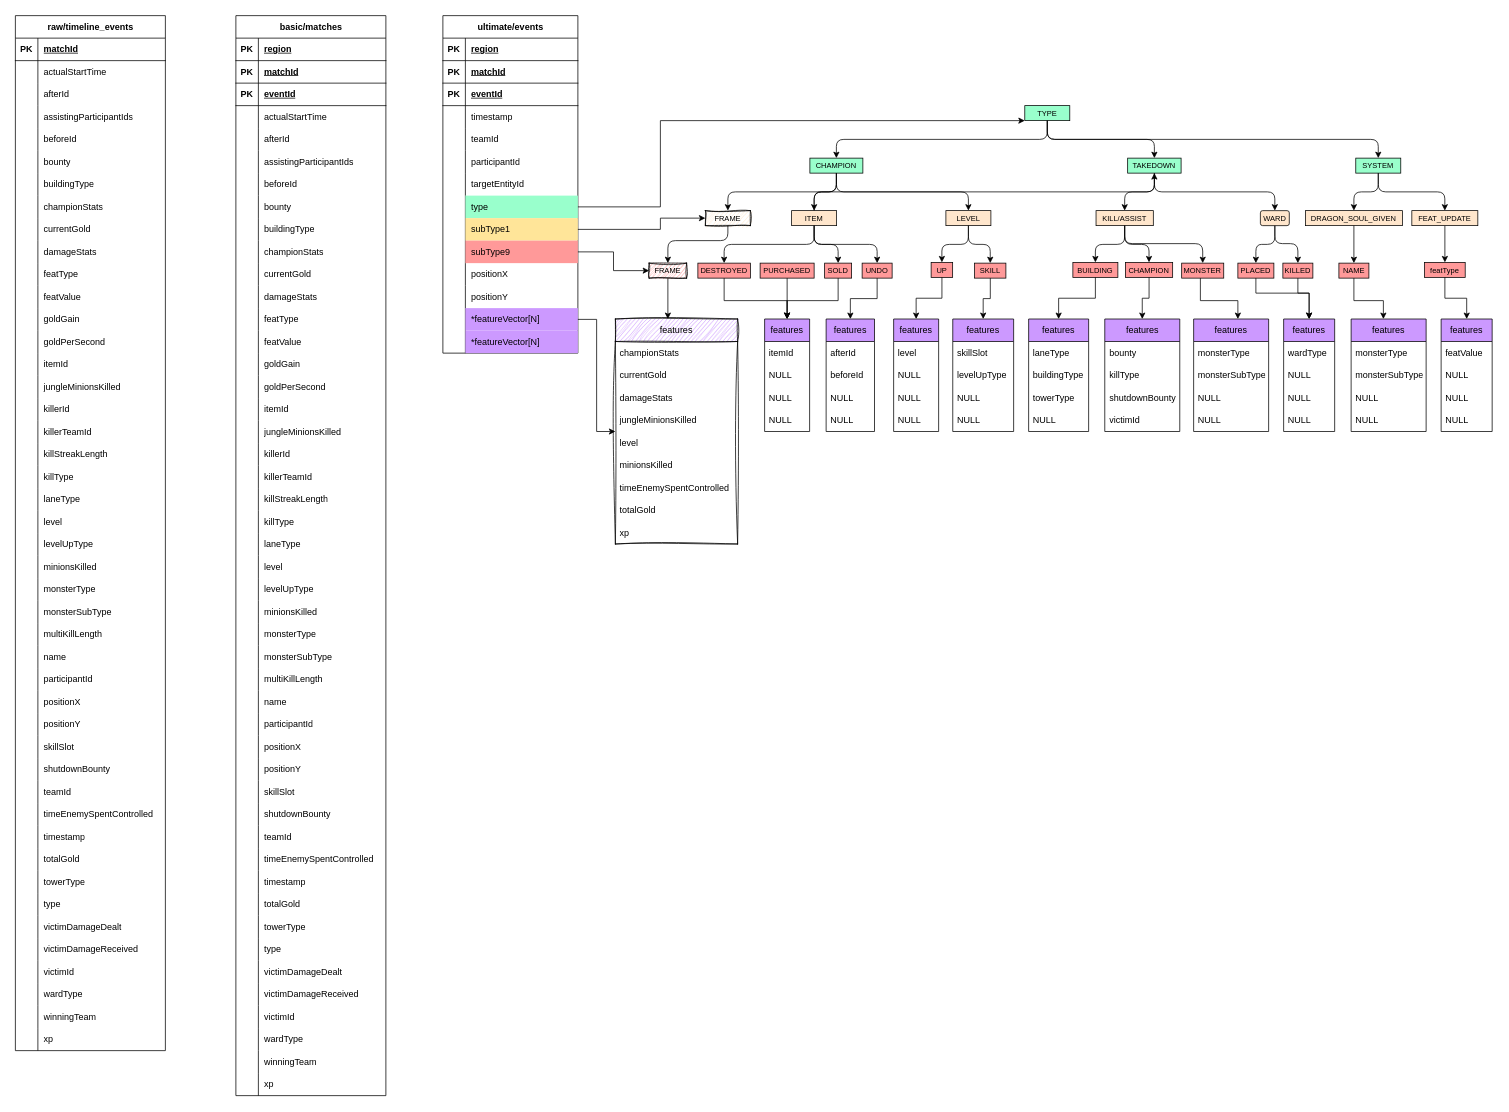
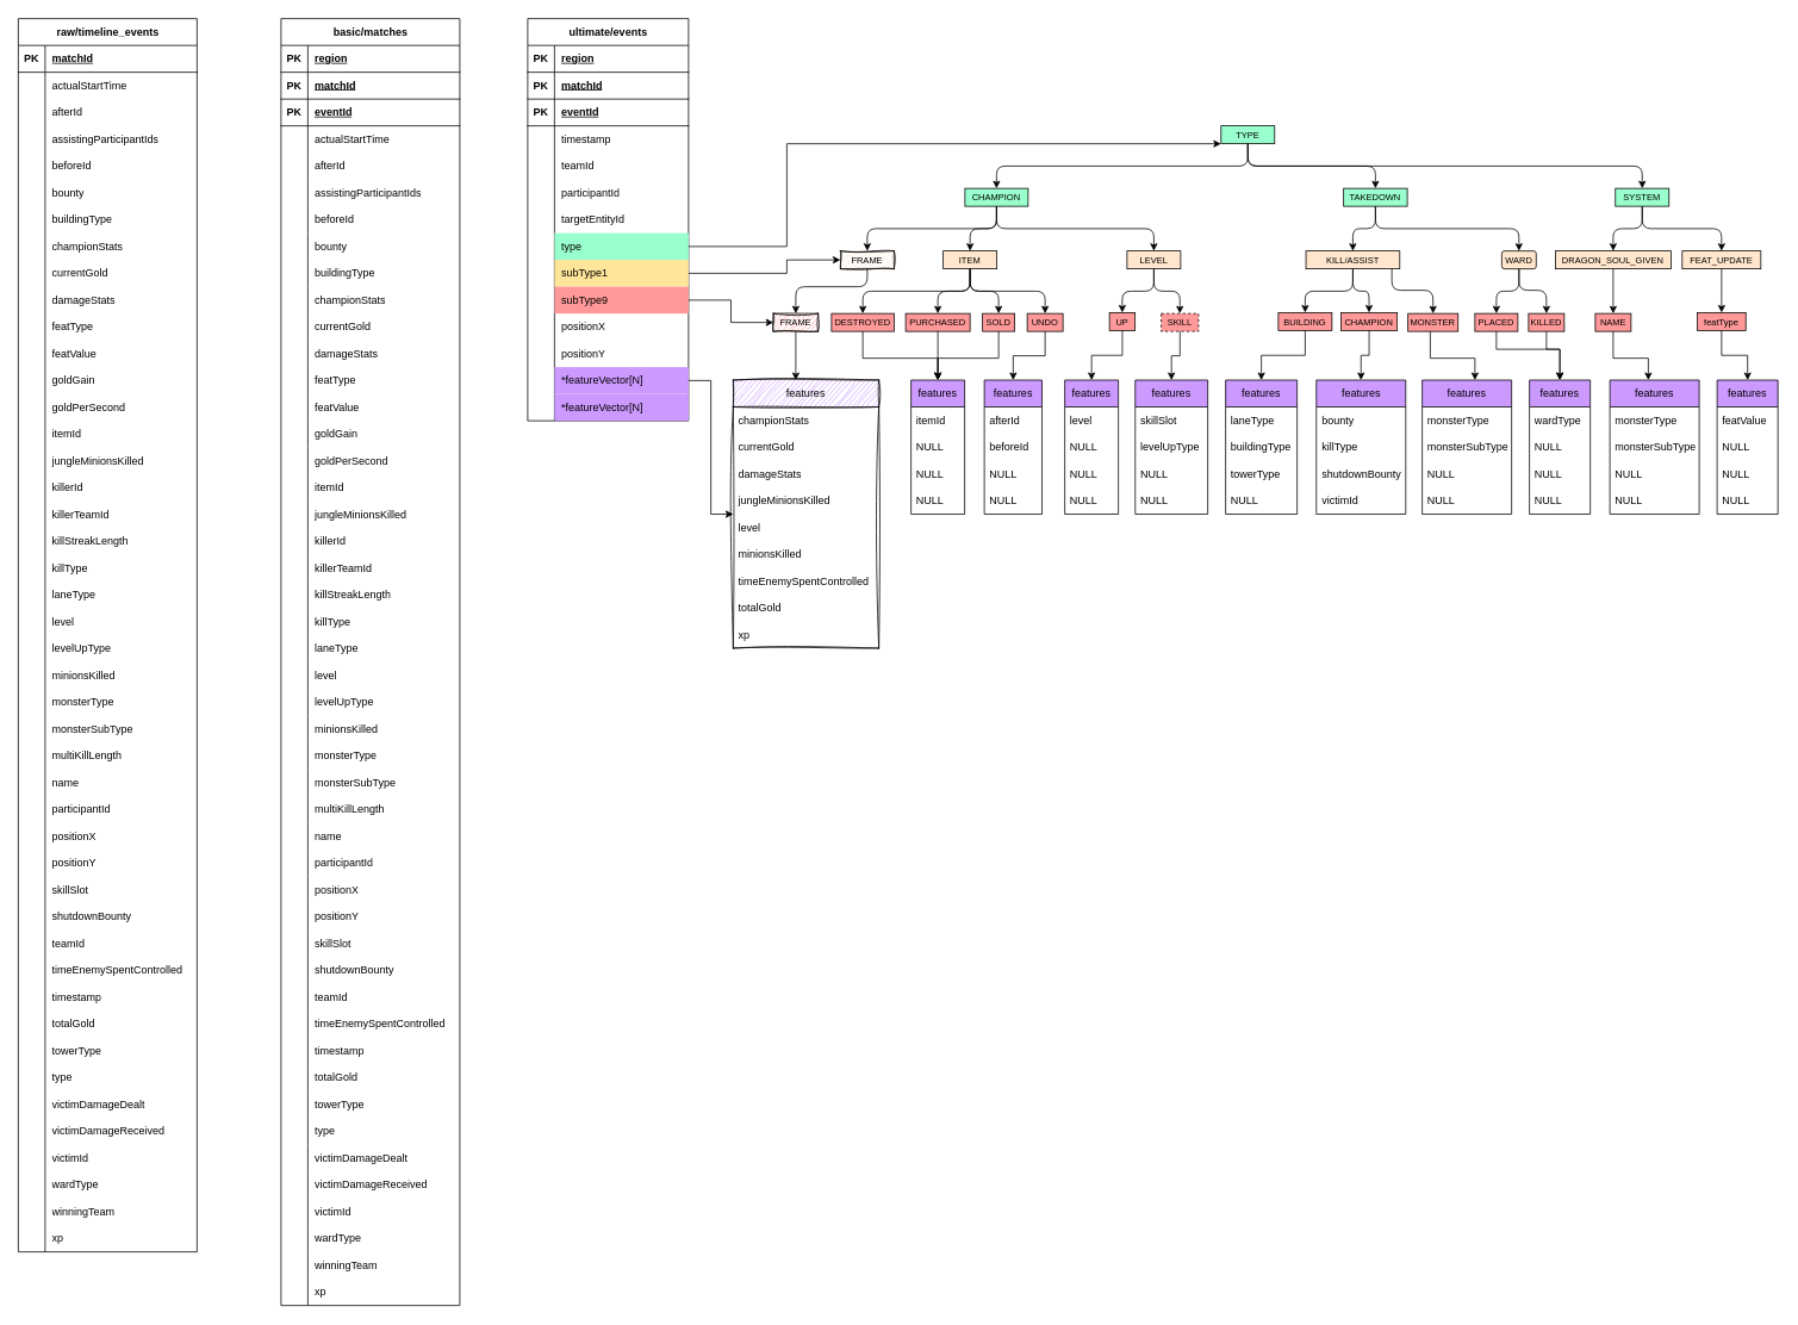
- <mxCell id="338" value="" style="edgeStyle=elbowEdgeStyle;elbow=vertical;html=1;rounded=1;curved=0;sourcePerimeterSpacing=0;targetPerimeterSpacing=0;startSize=6;endSize=6;fontSize=10;" parent="324" source="333" target="328" edge="1"><mxGeometry relative="1" as="geometry"><mxPoint x="-3792.215" y="650" as="sourcePoint" /></mxGeometry></mxCell>
+ <mxCell id="338" value="" style="edgeStyle=elbowEdgeStyle;elbow=vertical;html=1;rounded=1;curved=0;sourcePerimeterSpacing=0;targetPerimeterSpacing=0;startSize=6;endSize=6;fontSize=10;" parent="324" source="333" target="339" edge="1"><mxGeometry relative="1" as="geometry"><mxPoint x="-3792.215" y="650" as="sourcePoint" /></mxGeometry></mxCell>
- <mxCell id="349" value="KILL/ASSIST" style="whiteSpace=wrap;html=1;fontSize=10;fillColor=#FFE6CC;" parent="324" vertex="1"><mxGeometry x="530.894" y="140" width="76.364" height="20" as="geometry" /></mxCell>
+ <mxCell id="349" value="KILL/ASSIST" style="whiteSpace=wrap;html=1;fontSize=10;fillColor=#FFE6CC;" parent="324" vertex="1"><mxGeometry x="530.894" y="140" width="105" height="20" as="geometry" /></mxCell>
- <mxCell id="347" value="SKILL" style="whiteSpace=wrap;html=1;fontSize=10;fillColor=#FF9999;" parent="324" vertex="1"><mxGeometry x="368.96" y="210" width="41.74" height="20" as="geometry" /></mxCell>
+ <mxCell id="347" value="SKILL" style="whiteSpace=wrap;html=1;fontSize=10;fillColor=#FF9999;dashed=1;" parent="324" vertex="1"><mxGeometry x="368.96" y="210" width="41.74" height="20" as="geometry" /></mxCell>
